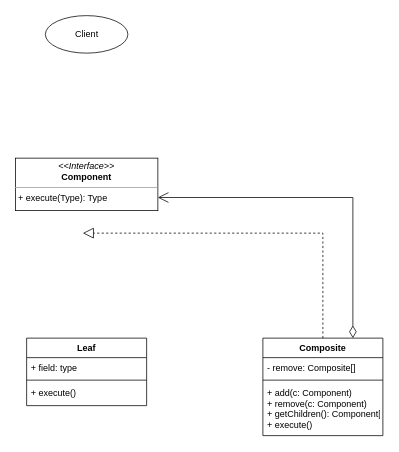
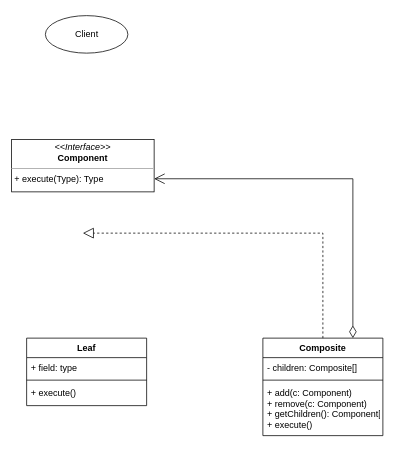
- <mxCell id="3" value="&lt;p style=&quot;margin: 0px ; margin-top: 4px ; text-align: center&quot;&gt;&lt;i&gt;&amp;lt;&amp;lt;Interface&amp;gt;&amp;gt;&lt;/i&gt;&lt;br&gt;&lt;b&gt;Component&lt;/b&gt;&lt;/p&gt;&lt;hr size=&quot;1&quot;&gt;&lt;p style=&quot;margin: 0px ; margin-left: 4px&quot;&gt;+ execute(Type): Type&lt;br&gt;&lt;/p&gt;" style="verticalAlign=top;align=left;overflow=fill;fontSize=12;fontFamily=Helvetica;html=1;" vertex="1" parent="1"><mxGeometry x="20" y="210" width="190" height="70" as="geometry" /></mxCell>
+ <mxCell id="3" value="&lt;p style=&quot;margin: 0px ; margin-top: 4px ; text-align: center&quot;&gt;&lt;i&gt;&amp;lt;&amp;lt;Interface&amp;gt;&amp;gt;&lt;/i&gt;&lt;br&gt;&lt;b&gt;Component&lt;/b&gt;&lt;/p&gt;&lt;hr size=&quot;1&quot;&gt;&lt;p style=&quot;margin: 0px ; margin-left: 4px&quot;&gt;+ execute(Type): Type&lt;br&gt;&lt;/p&gt;" style="verticalAlign=top;align=left;overflow=fill;fontSize=12;fontFamily=Helvetica;html=1;" vertex="1" parent="1"><mxGeometry x="15" y="185" width="190" height="70" as="geometry" /></mxCell>
- <mxCell id="9" value="- remove: Composite[]" style="text;strokeColor=none;fillColor=none;align=left;verticalAlign=top;spacingLeft=4;spacingRight=4;overflow=hidden;rotatable=0;points=[[0,0.5],[1,0.5]];portConstraint=eastwest;" vertex="1" parent="8"><mxGeometry y="26" width="160" height="26" as="geometry" /></mxCell>
+ <mxCell id="9" value="- children: Composite[]" style="text;strokeColor=none;fillColor=none;align=left;verticalAlign=top;spacingLeft=4;spacingRight=4;overflow=hidden;rotatable=0;points=[[0,0.5],[1,0.5]];portConstraint=eastwest;" vertex="1" parent="8"><mxGeometry y="26" width="160" height="26" as="geometry" /></mxCell>
